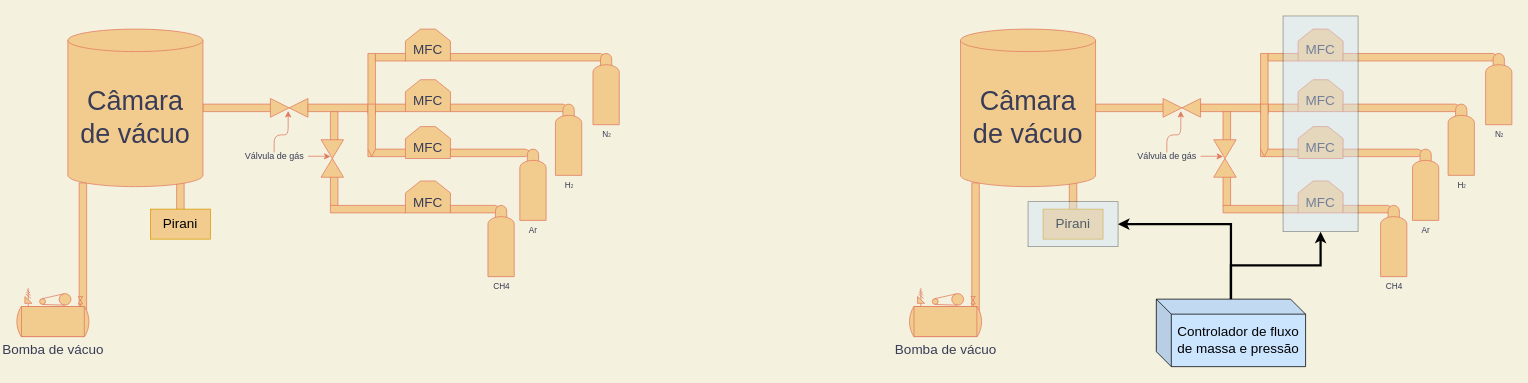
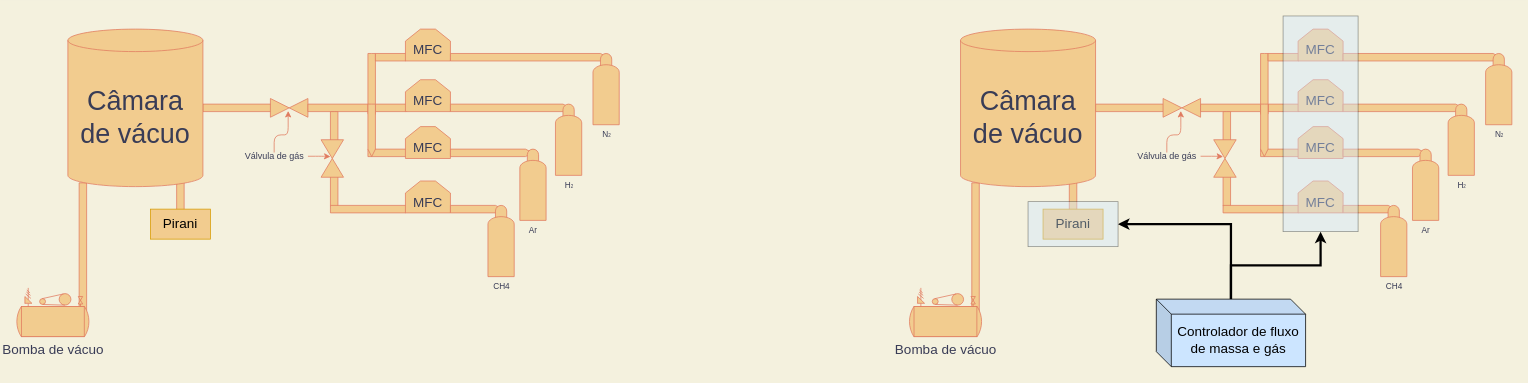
- <mxCell id="68" value="Controlador de fluxo de massa e pressão" style="shape=cube;whiteSpace=wrap;html=1;boundedLbl=1;backgroundOutline=1;darkOpacity=0.05;darkOpacity2=0.1;fontSize=18;fontColor=default;strokeColor=default;fillColor=#CCE5FF;horizontal=1;labelBorderColor=none;" vertex="1" parent="1"><mxGeometry x="1541" y="398" width="199" height="90" as="geometry" /></mxCell>
+ <mxCell id="68" value="Controlador de fluxo de massa e gás" style="shape=cube;whiteSpace=wrap;html=1;boundedLbl=1;backgroundOutline=1;darkOpacity=0.05;darkOpacity2=0.1;fontSize=18;fontColor=default;strokeColor=default;fillColor=#CCE5FF;horizontal=1;labelBorderColor=none;" vertex="1" parent="1"><mxGeometry x="1541" y="398" width="199" height="90" as="geometry" /></mxCell>
